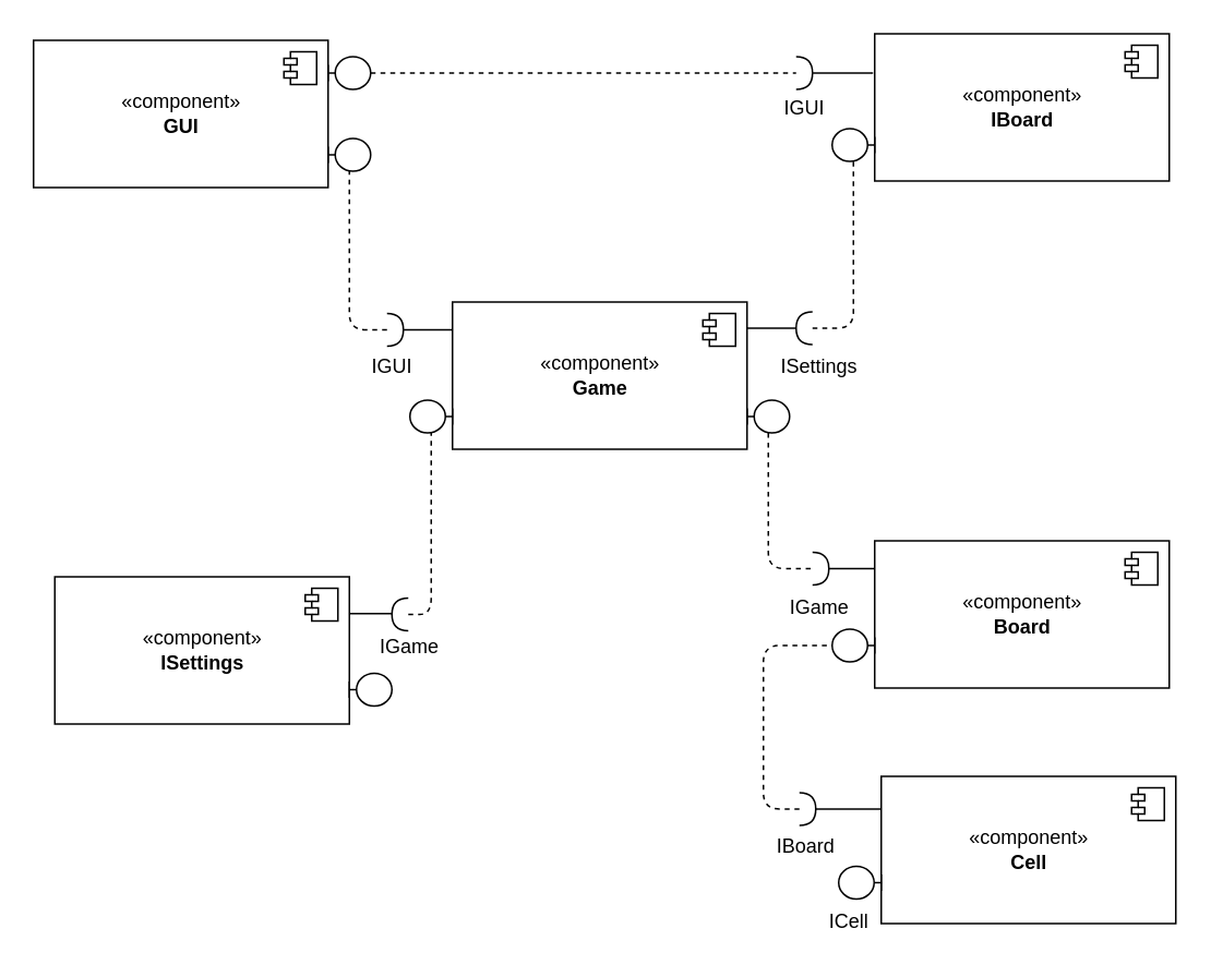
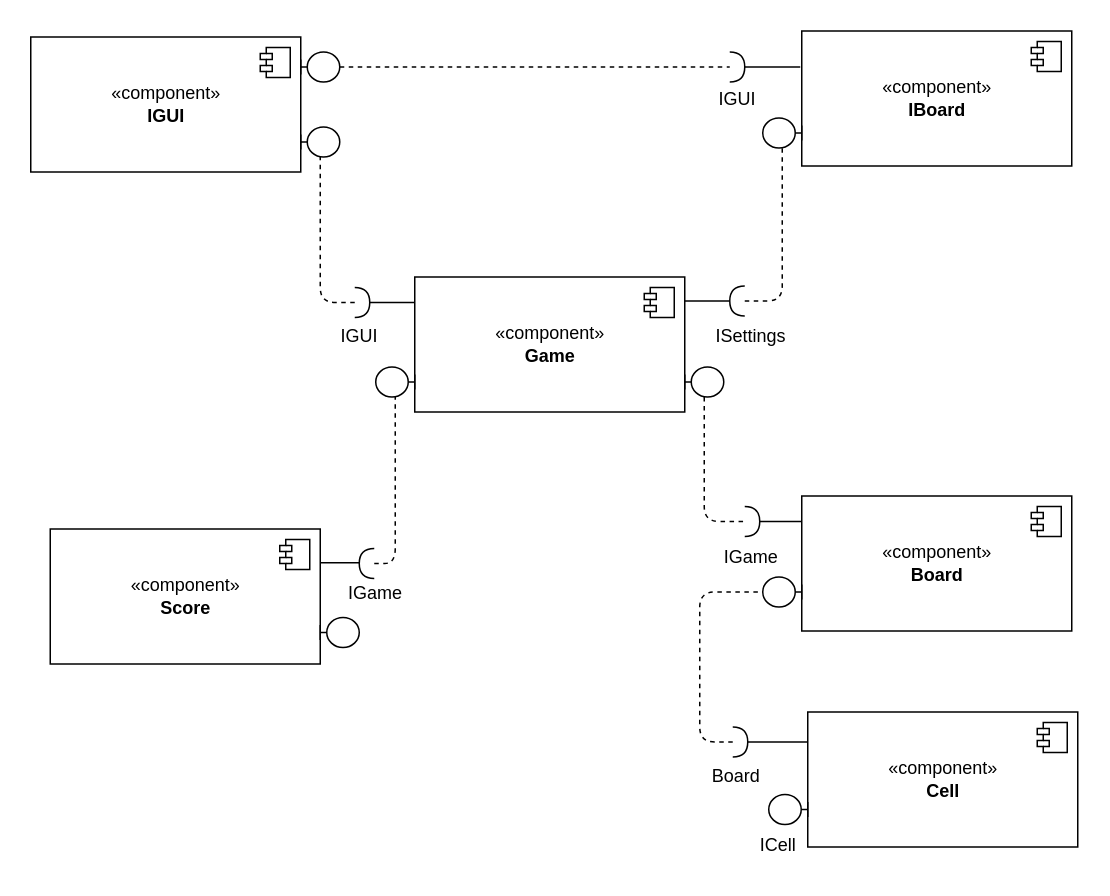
- <mxCell id="2" value="«component»&lt;br&gt;&lt;b&gt;GUI&lt;/b&gt;" style="html=1;dropTarget=0;" vertex="1" parent="1"><mxGeometry x="20" y="24" width="180" height="90" as="geometry" /></mxCell>
+ <mxCell id="2" value="«component»&lt;br&gt;&lt;b&gt;IGUI&lt;/b&gt;" style="html=1;dropTarget=0;" vertex="1" parent="1"><mxGeometry x="20" y="24" width="180" height="90" as="geometry" /></mxCell>
- <mxCell id="10" value="«component»&lt;br&gt;&lt;b&gt;ISettings&lt;/b&gt;" style="html=1;dropTarget=0;" vertex="1" parent="1"><mxGeometry x="33" y="352" width="180" height="90" as="geometry" /></mxCell>
+ <mxCell id="10" value="«component»&lt;br&gt;&lt;b&gt;Score&lt;/b&gt;" style="html=1;dropTarget=0;" vertex="1" parent="1"><mxGeometry x="33" y="352" width="180" height="90" as="geometry" /></mxCell>
- <mxCell id="44" value="IBoard" style="text;strokeColor=none;fillColor=none;align=left;verticalAlign=top;spacingLeft=4;spacingRight=4;overflow=hidden;rotatable=0;points=[[0,0.5],[1,0.5]];portConstraint=eastwest;" vertex="1" parent="1"><mxGeometry x="468.5" y="503" width="49" height="26" as="geometry" /></mxCell>
+ <mxCell id="44" value="Board" style="text;strokeColor=none;fillColor=none;align=left;verticalAlign=top;spacingLeft=4;spacingRight=4;overflow=hidden;rotatable=0;points=[[0,0.5],[1,0.5]];portConstraint=eastwest;" vertex="1" parent="1"><mxGeometry x="468.5" y="503" width="49" height="26" as="geometry" /></mxCell>
